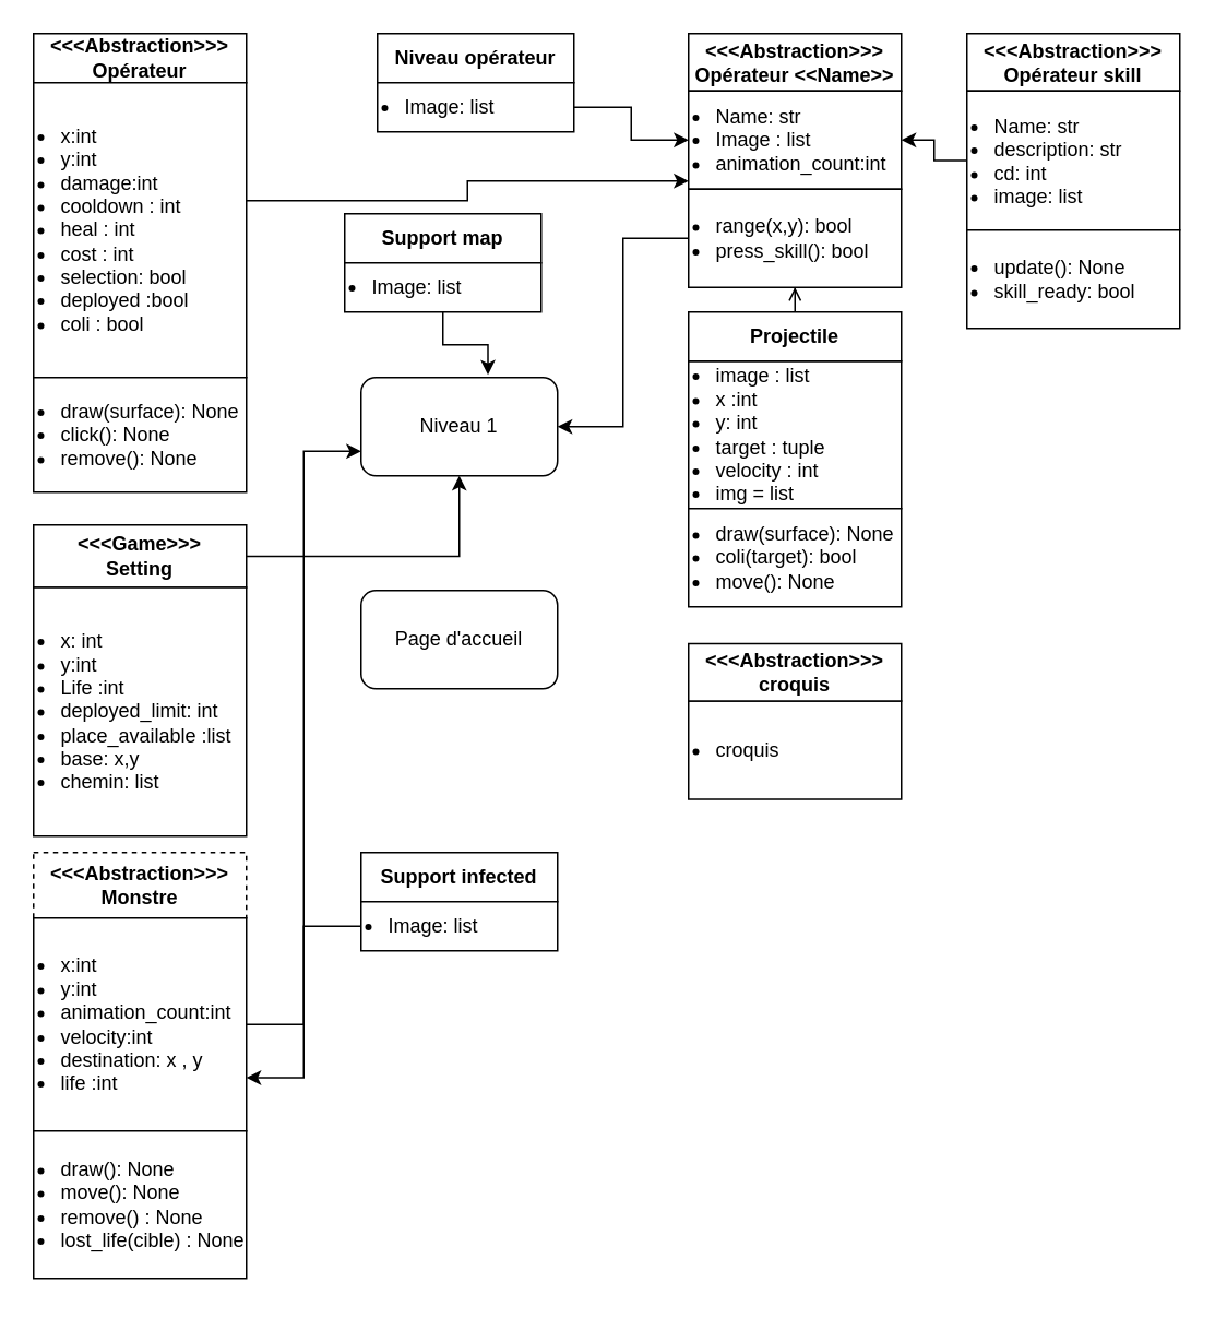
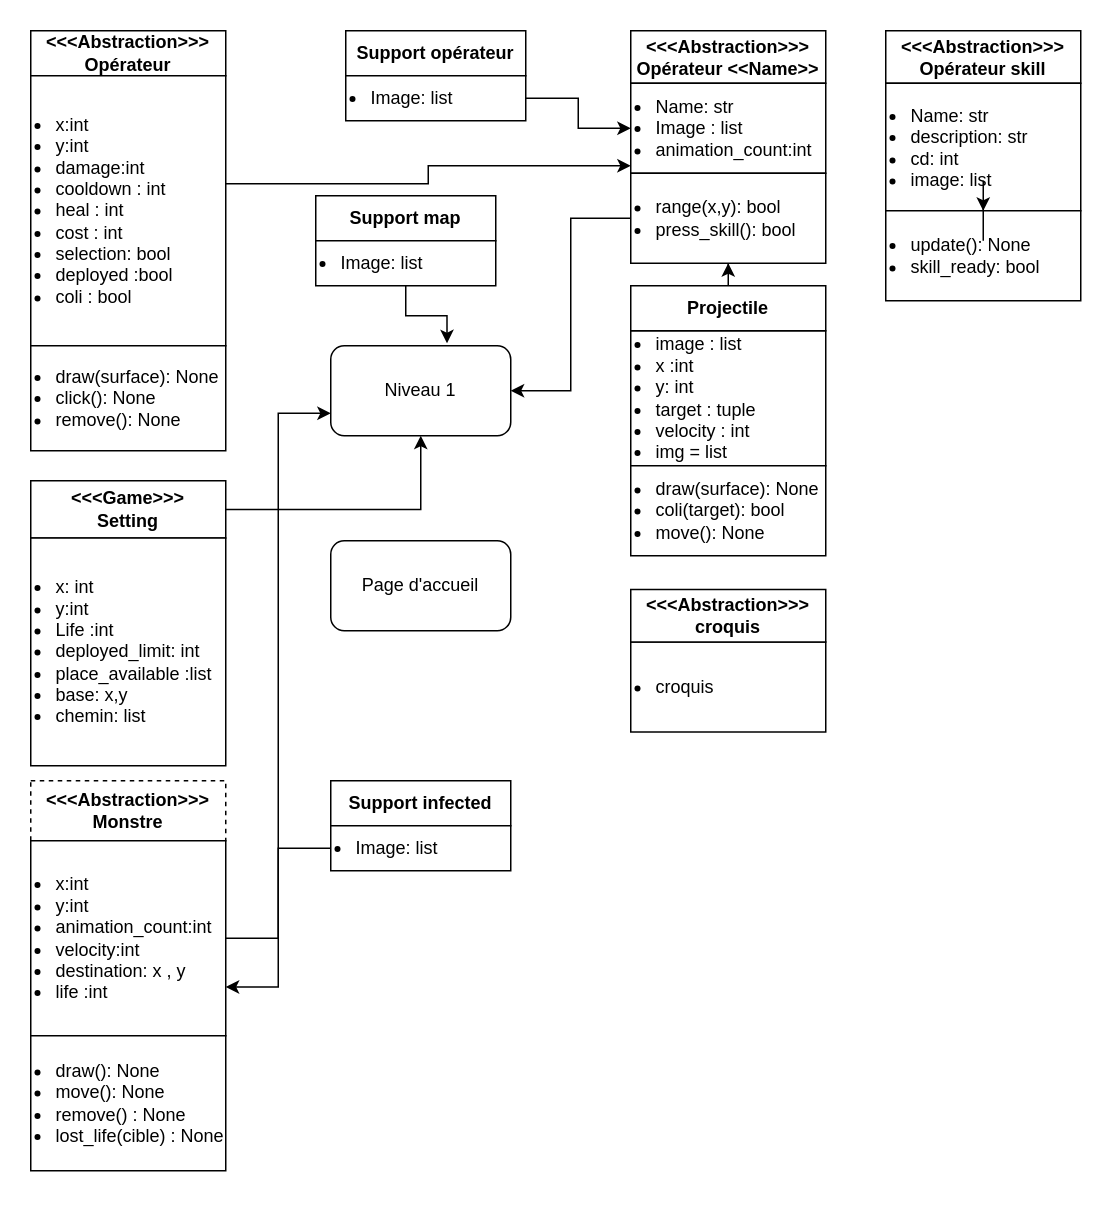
- <mxCell id="25" value="&lt;div&gt;&lt;b&gt;Niveau opérateur&lt;/b&gt;&lt;/div&gt;" style="rounded=0;whiteSpace=wrap;html=1;" parent="23" vertex="1"><mxGeometry width="120" height="30" as="geometry" /></mxCell>
+ <mxCell id="25" value="&lt;div&gt;&lt;b&gt;Support opérateur&lt;/b&gt;&lt;/div&gt;" style="rounded=0;whiteSpace=wrap;html=1;" parent="23" vertex="1"><mxGeometry width="120" height="30" as="geometry" /></mxCell>
- <mxCell id="44" style="edgeStyle=orthogonalEdgeStyle;rounded=0;orthogonalLoop=1;jettySize=auto;html=1;entryX=1;entryY=0.5;entryDx=0;entryDy=0;" parent="1" source="42" target="21" edge="1"><mxGeometry relative="1" as="geometry" /></mxCell>
+ <mxCell id="44" style="edgeStyle=orthogonalEdgeStyle;rounded=0;orthogonalLoop=1;jettySize=auto;html=1;" parent="1" source="42" target="43" edge="1"><mxGeometry relative="1" as="geometry" /></mxCell>
- <mxCell id="4" style="edgeStyle=orthogonalEdgeStyle;rounded=0;orthogonalLoop=1;jettySize=auto;html=1;endArrow=open;" parent="1" source="17" target="22" edge="1"><mxGeometry relative="1" as="geometry" /></mxCell>
+ <mxCell id="4" style="edgeStyle=orthogonalEdgeStyle;rounded=0;orthogonalLoop=1;jettySize=auto;html=1;" parent="1" source="17" target="22" edge="1"><mxGeometry relative="1" as="geometry" /></mxCell>
